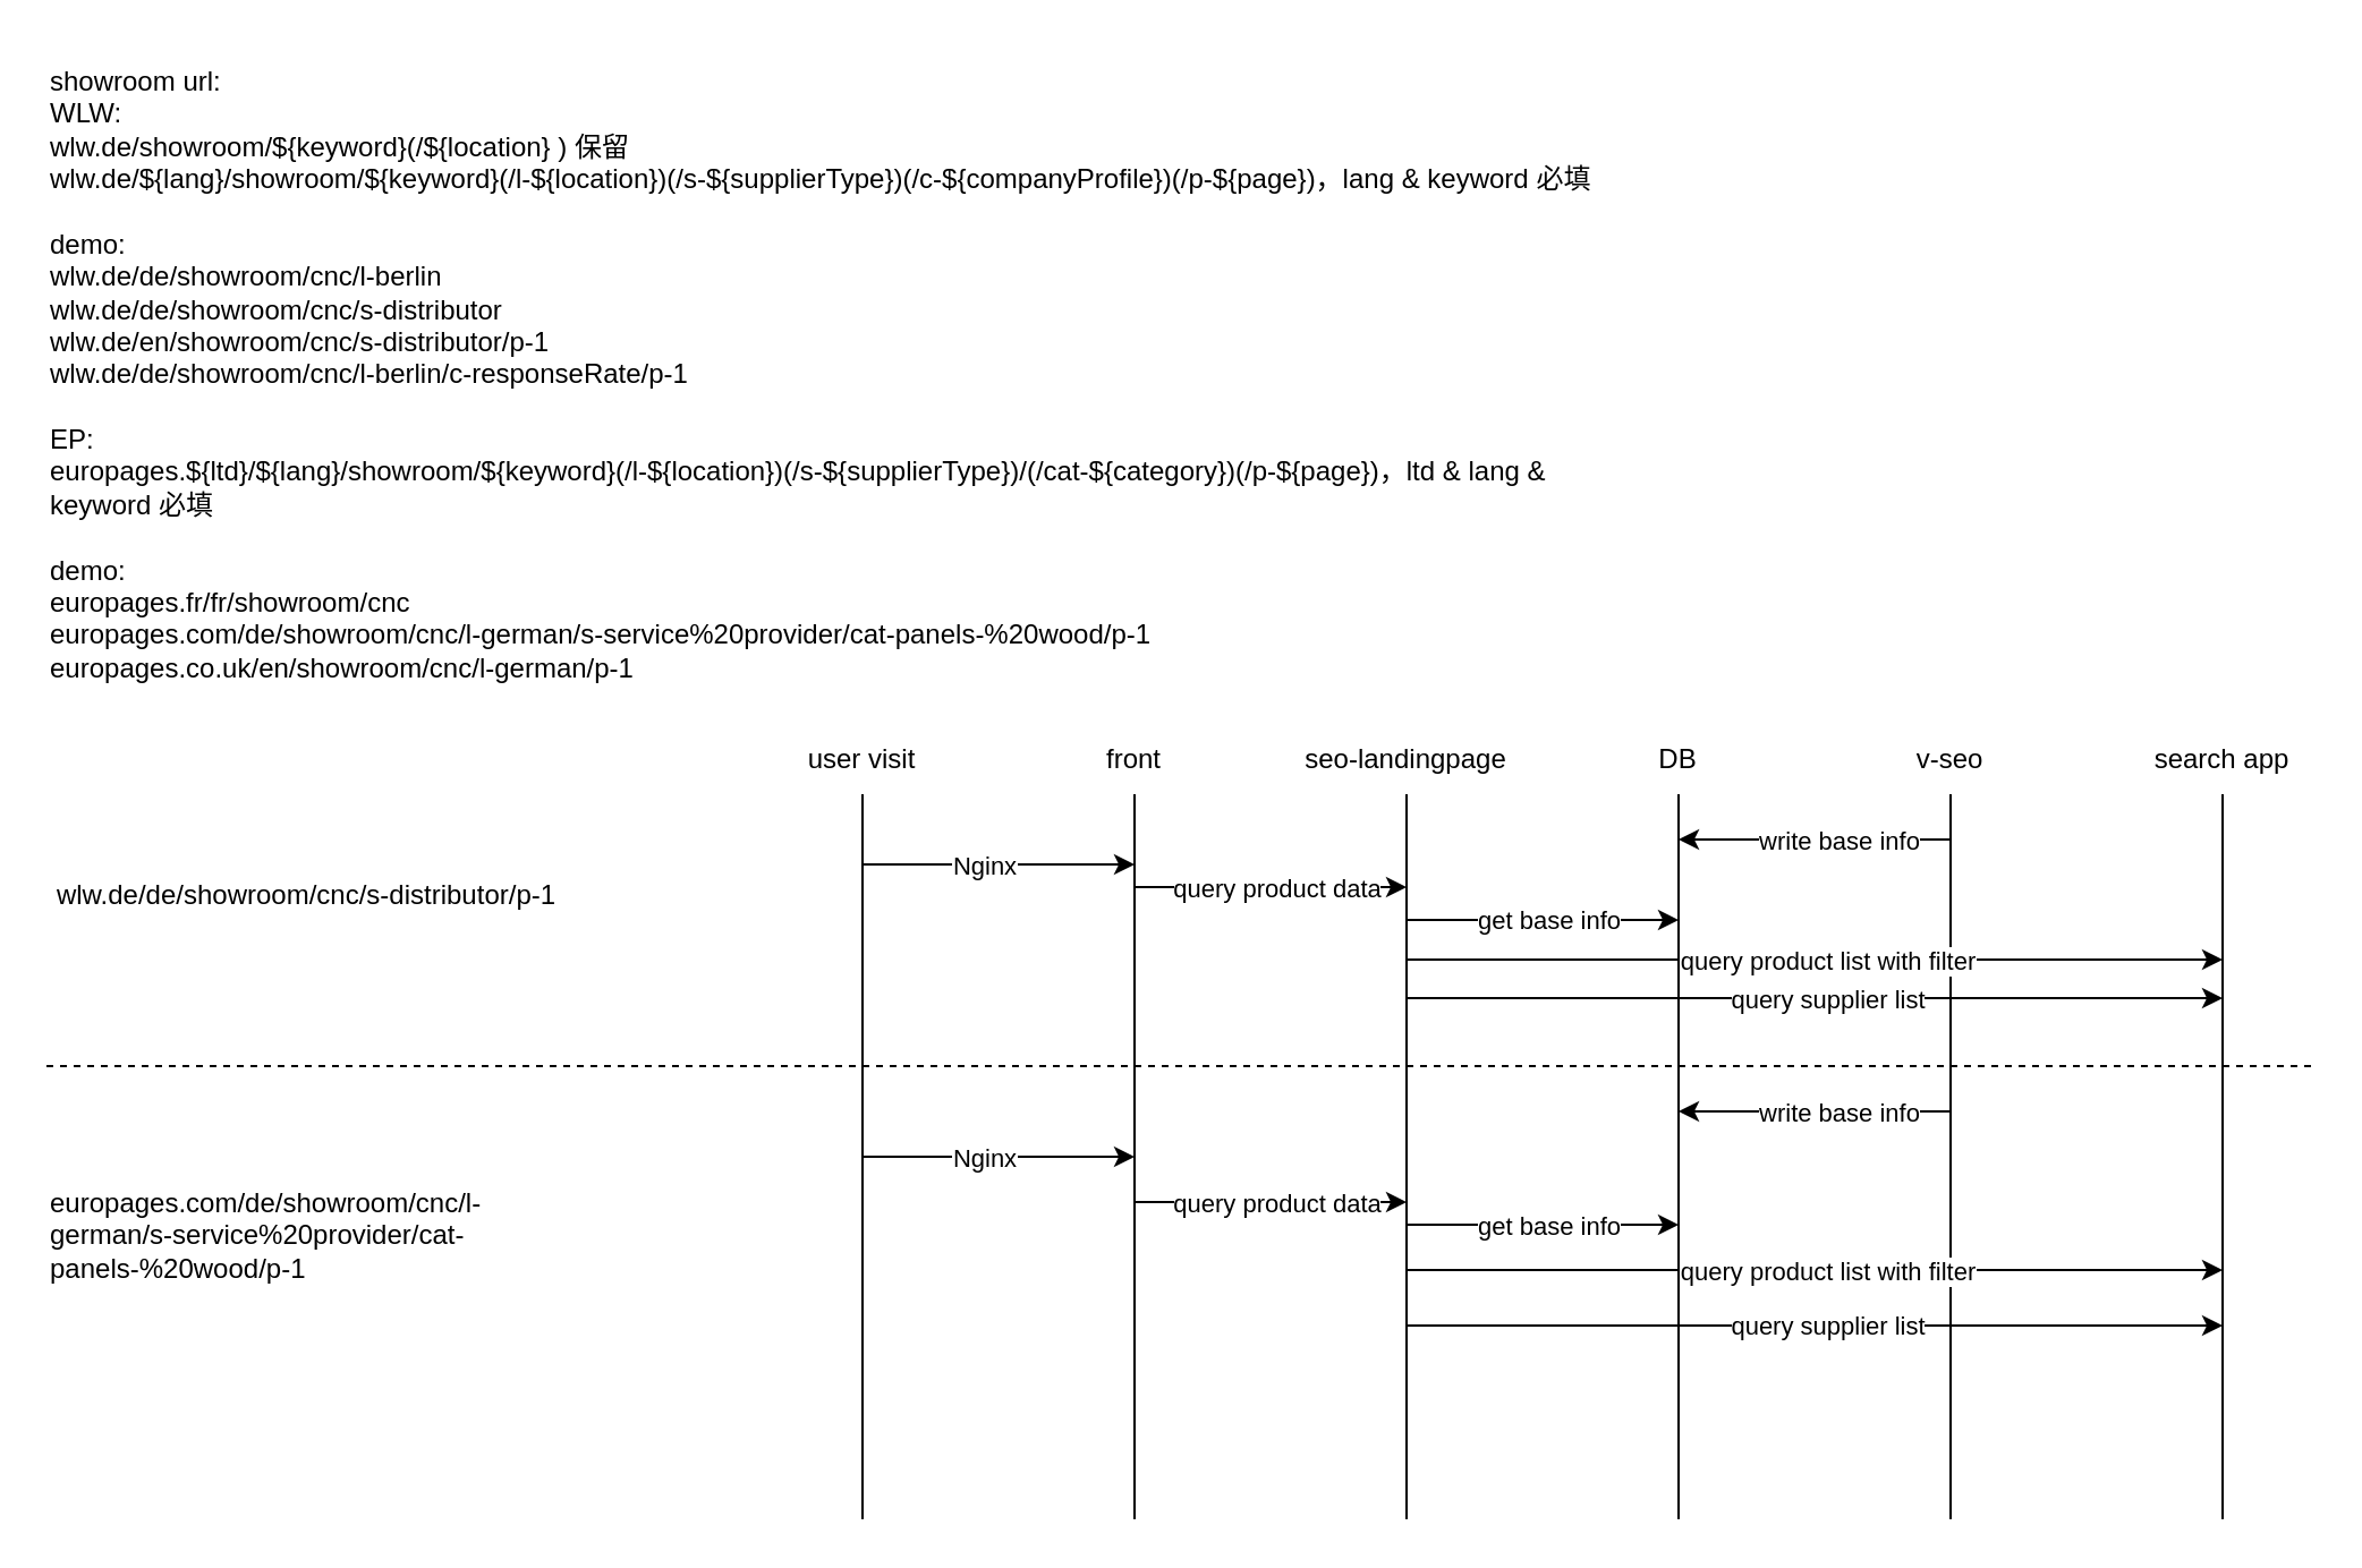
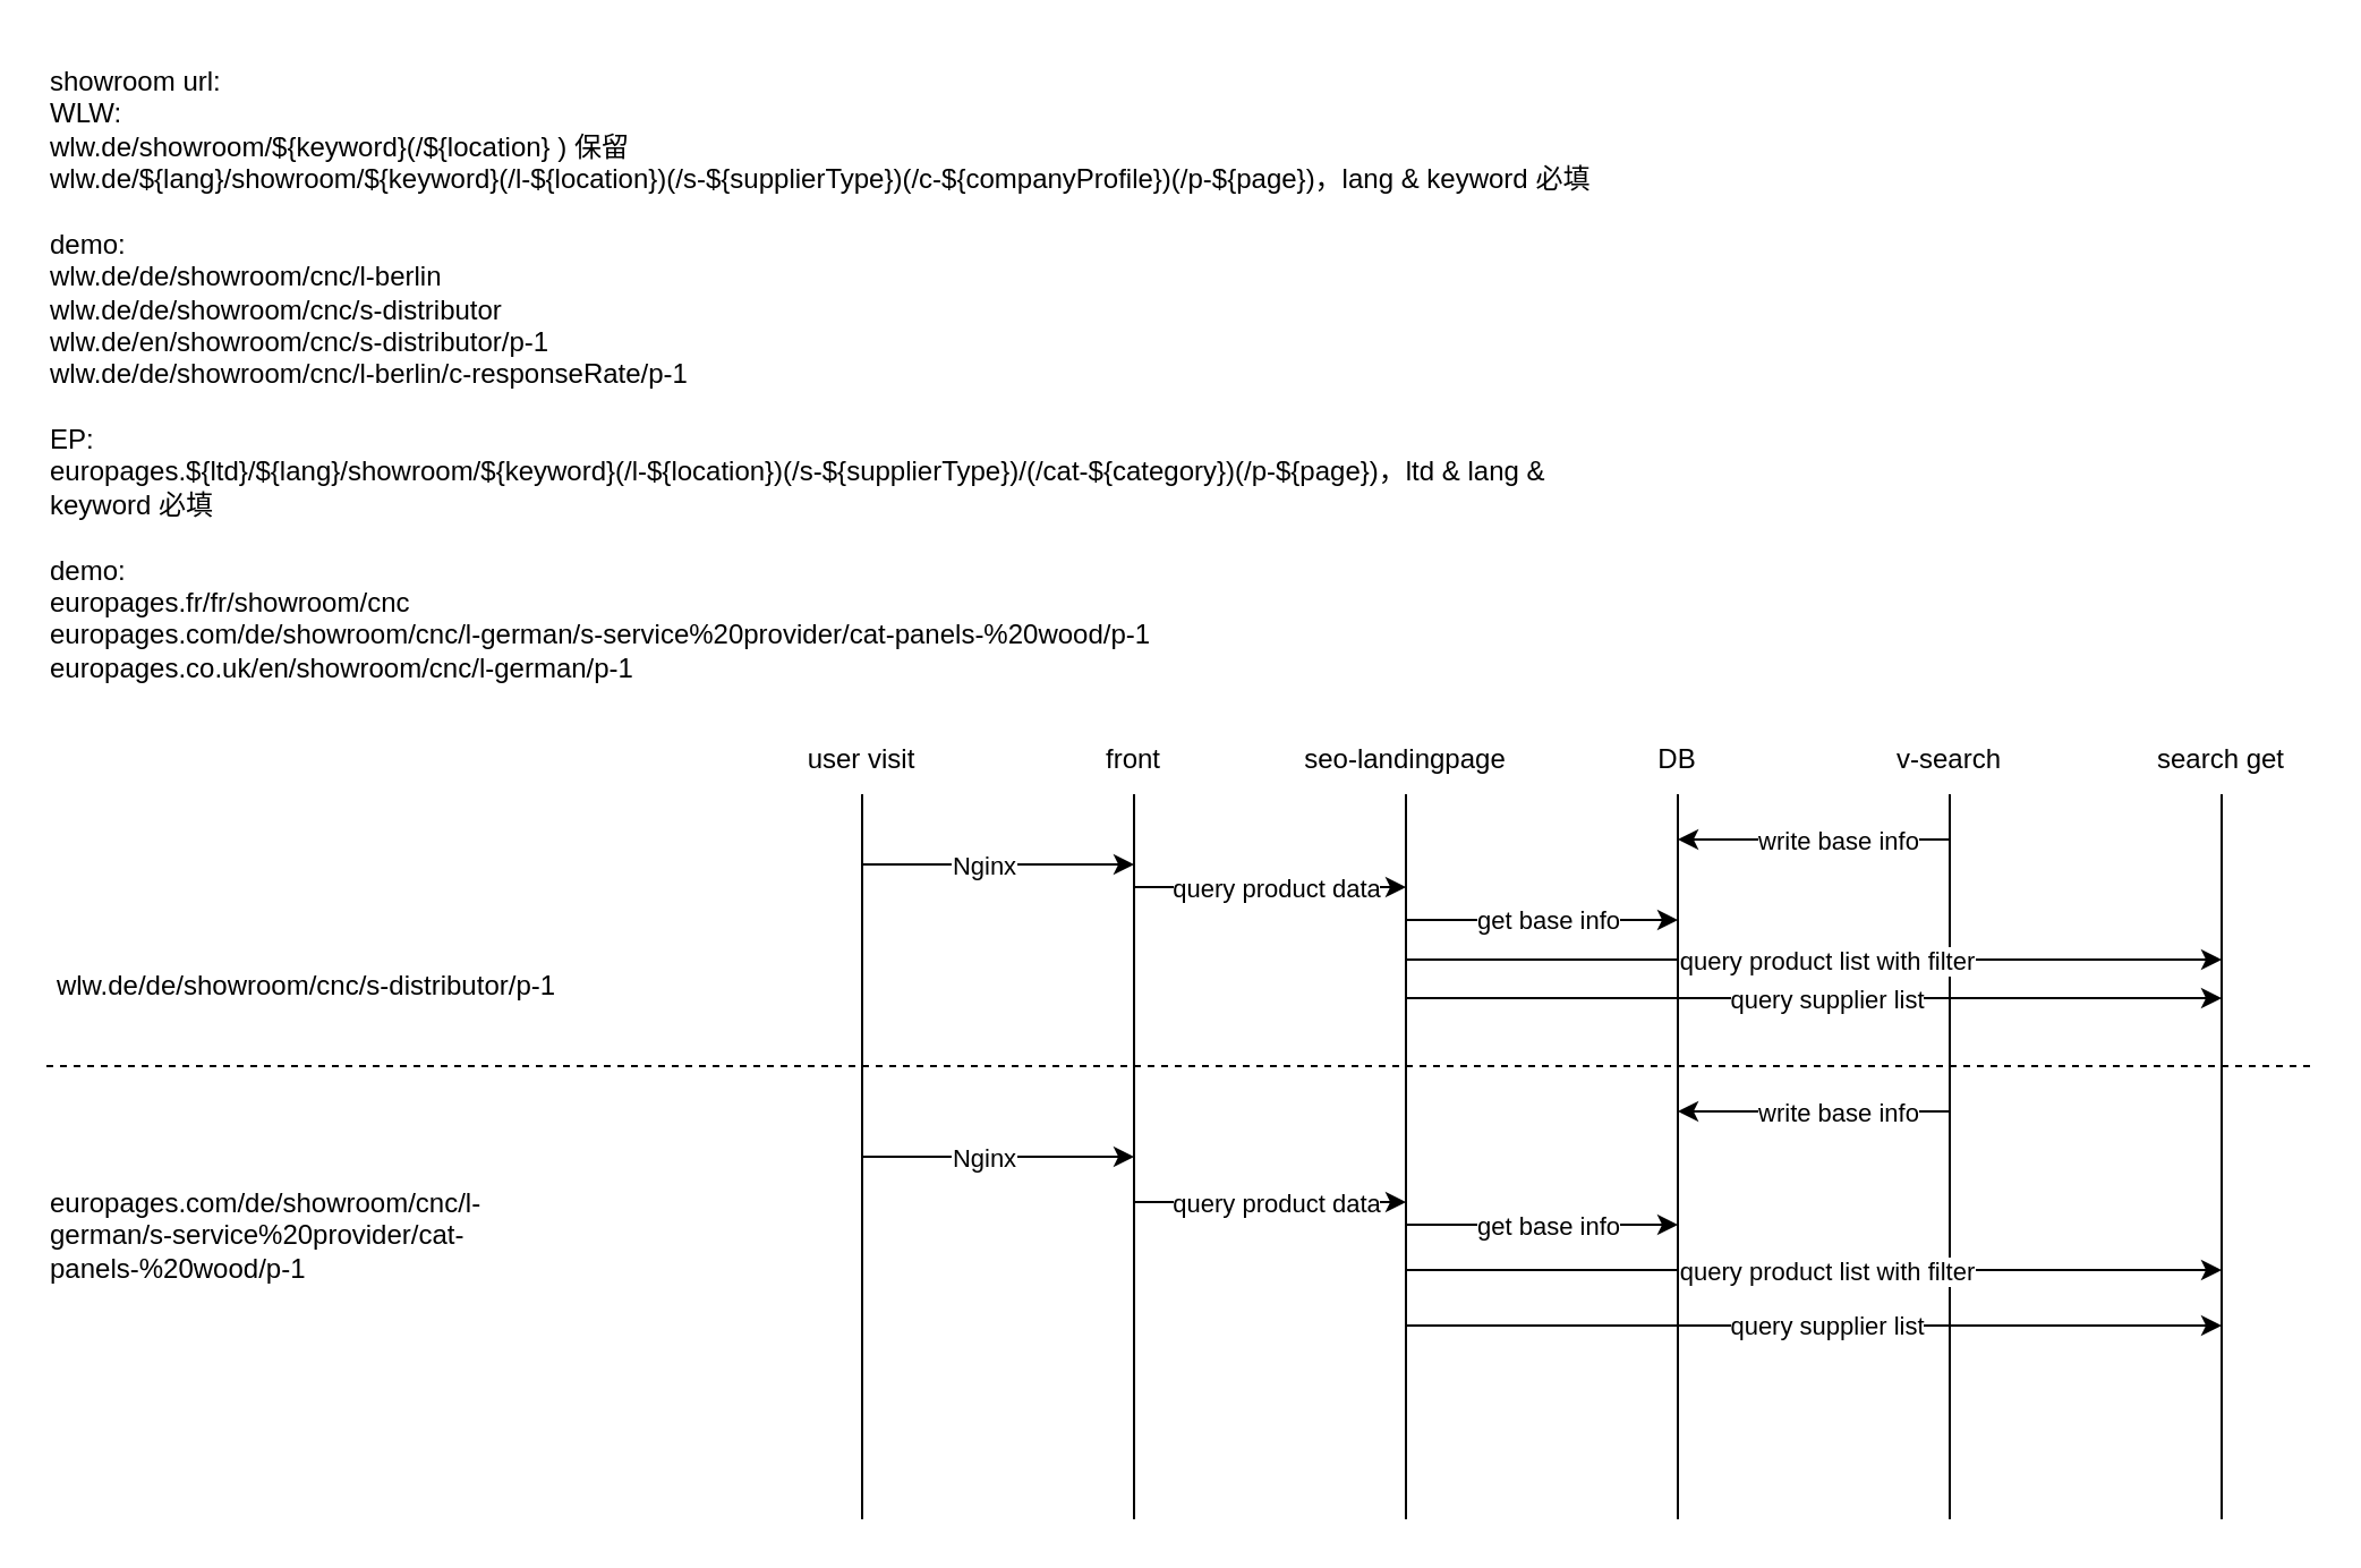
- <mxCell id="11" value="v-seo" style="text;html=1;align=center;verticalAlign=middle;whiteSpace=wrap;rounded=0;" vertex="1" parent="1"><mxGeometry x="820" y="320" width="80" height="30" as="geometry" /></mxCell>
+ <mxCell id="11" value="v-search" style="text;html=1;align=center;verticalAlign=middle;whiteSpace=wrap;rounded=0;" vertex="1" parent="1"><mxGeometry x="820" y="320" width="80" height="30" as="geometry" /></mxCell>
- <mxCell id="13" value="search app" style="text;html=1;align=center;verticalAlign=middle;whiteSpace=wrap;rounded=0;" vertex="1" parent="1"><mxGeometry x="940" y="320" width="80" height="30" as="geometry" /></mxCell>
+ <mxCell id="13" value="search get" style="text;html=1;align=center;verticalAlign=middle;whiteSpace=wrap;rounded=0;" vertex="1" parent="1"><mxGeometry x="940" y="320" width="80" height="30" as="geometry" /></mxCell>
- <mxCell id="15" value="&lt;div&gt;&lt;div style=&quot;text-align: left;&quot;&gt;wlw.de/de/showroom/cnc/s-&lt;span style=&quot;background-color: initial;&quot;&gt;distributor/p-1&lt;/span&gt;&lt;/div&gt;&lt;/div&gt;" style="text;html=1;align=center;verticalAlign=middle;whiteSpace=wrap;rounded=0;" vertex="1" parent="1"><mxGeometry x="20" y="370" width="230" height="50" as="geometry" /></mxCell>
+ <mxCell id="15" value="&lt;div&gt;&lt;div style=&quot;text-align: left;&quot;&gt;wlw.de/de/showroom/cnc/s-&lt;span style=&quot;background-color: initial;&quot;&gt;distributor/p-1&lt;/span&gt;&lt;/div&gt;&lt;/div&gt;" style="text;html=1;align=center;verticalAlign=middle;whiteSpace=wrap;rounded=0;" vertex="1" parent="1"><mxGeometry x="20" y="410" width="230" height="50" as="geometry" /></mxCell>
